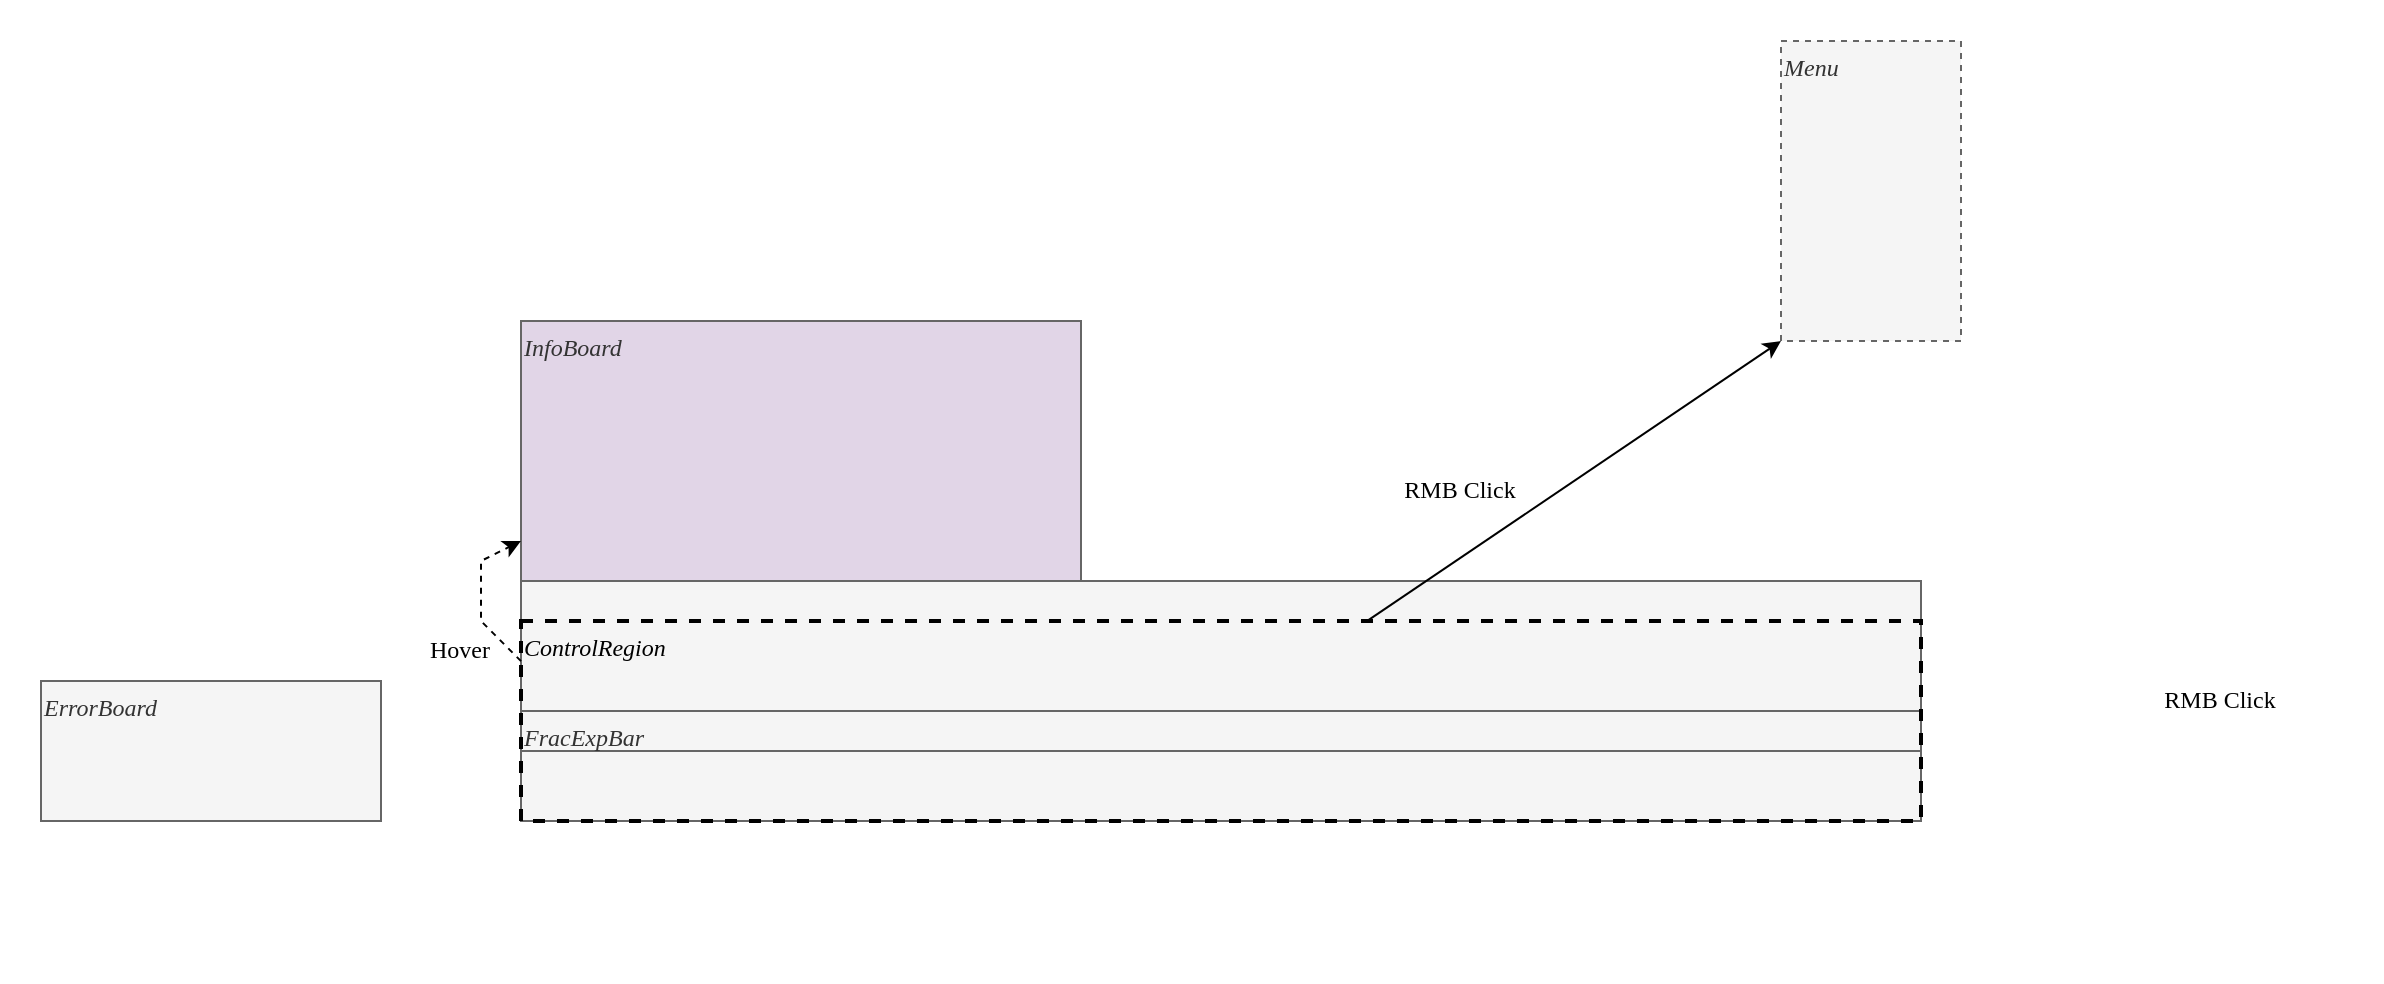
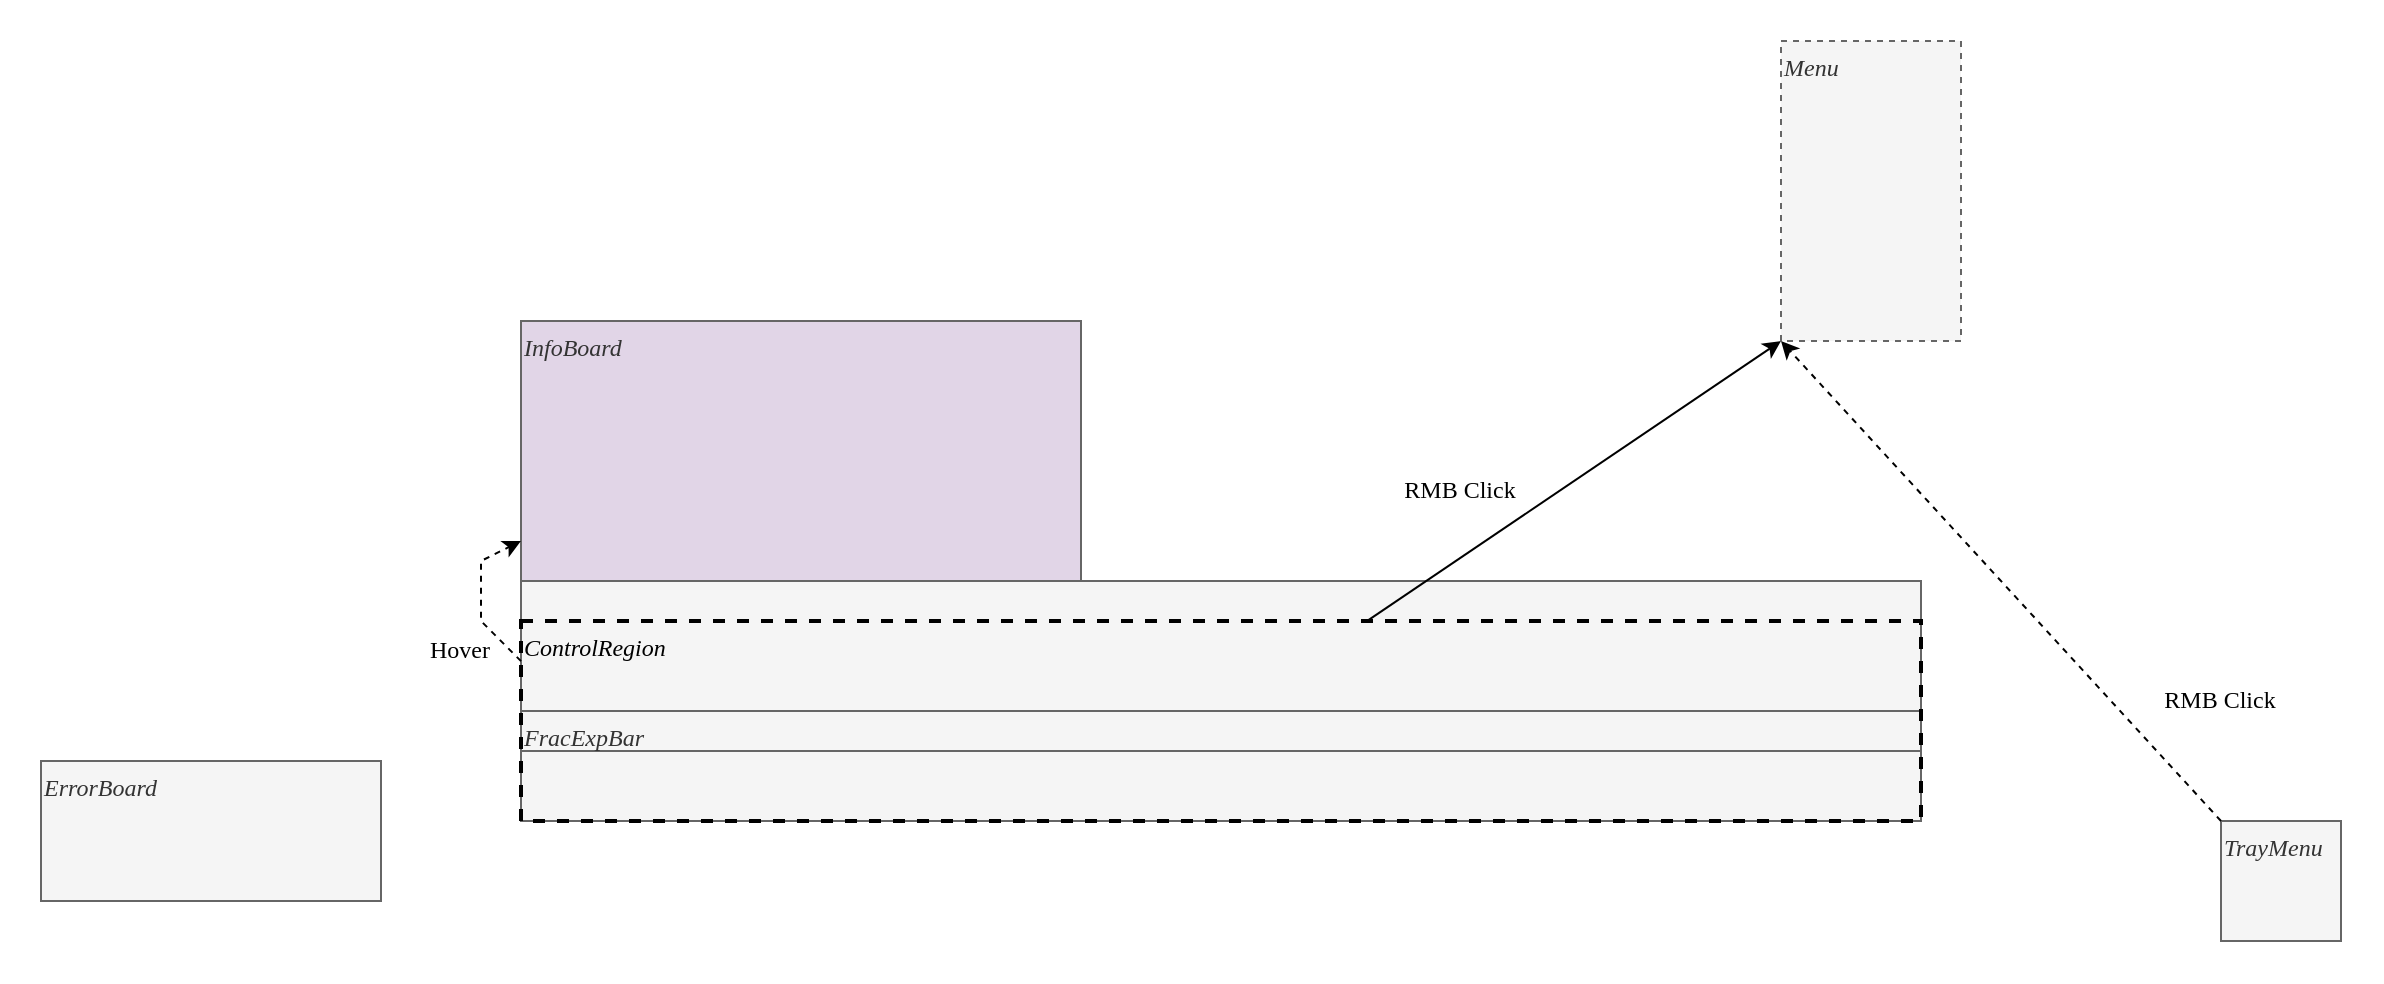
+ <mxCell id="9" value="" style="endArrow=classic;html=1;rounded=0;dashed=1;entryX=0;entryY=1;entryDx=0;entryDy=0;exitX=0;exitY=0;exitDx=0;exitDy=0;fontFamily=Inconsolata;" parent="1" source="6" target="5" edge="1"><mxGeometry width="50" height="50" relative="1" as="geometry"><mxPoint x="920" y="250" as="sourcePoint" /><mxPoint x="830" y="50" as="targetPoint" /></mxGeometry></mxCell>
- <mxCell id="13" value="ErrorBoard" style="rounded=0;whiteSpace=wrap;html=1;fontFamily=Inconsolata;align=left;verticalAlign=top;fillColor=#f5f5f5;fontColor=#333333;strokeColor=#666666;fontStyle=2" parent="1" vertex="1"><mxGeometry x="20" y="340" width="170" height="70" as="geometry" /></mxCell>
+ <mxCell id="13" value="ErrorBoard" style="rounded=0;whiteSpace=wrap;html=1;fontFamily=Inconsolata;align=left;verticalAlign=top;fillColor=#f5f5f5;fontColor=#333333;strokeColor=#666666;fontStyle=2" parent="1" vertex="1"><mxGeometry x="20" y="380" width="170" height="70" as="geometry" /></mxCell>
+ <mxCell id="6" value="TrayMenu" style="rounded=0;whiteSpace=wrap;html=1;fontFamily=Inconsolata;align=left;verticalAlign=top;fillColor=#f5f5f5;fontColor=#333333;strokeColor=#666666;fontStyle=2" parent="1" vertex="1"><mxGeometry x="1110" y="410" width="60" height="60" as="geometry" /></mxCell>
